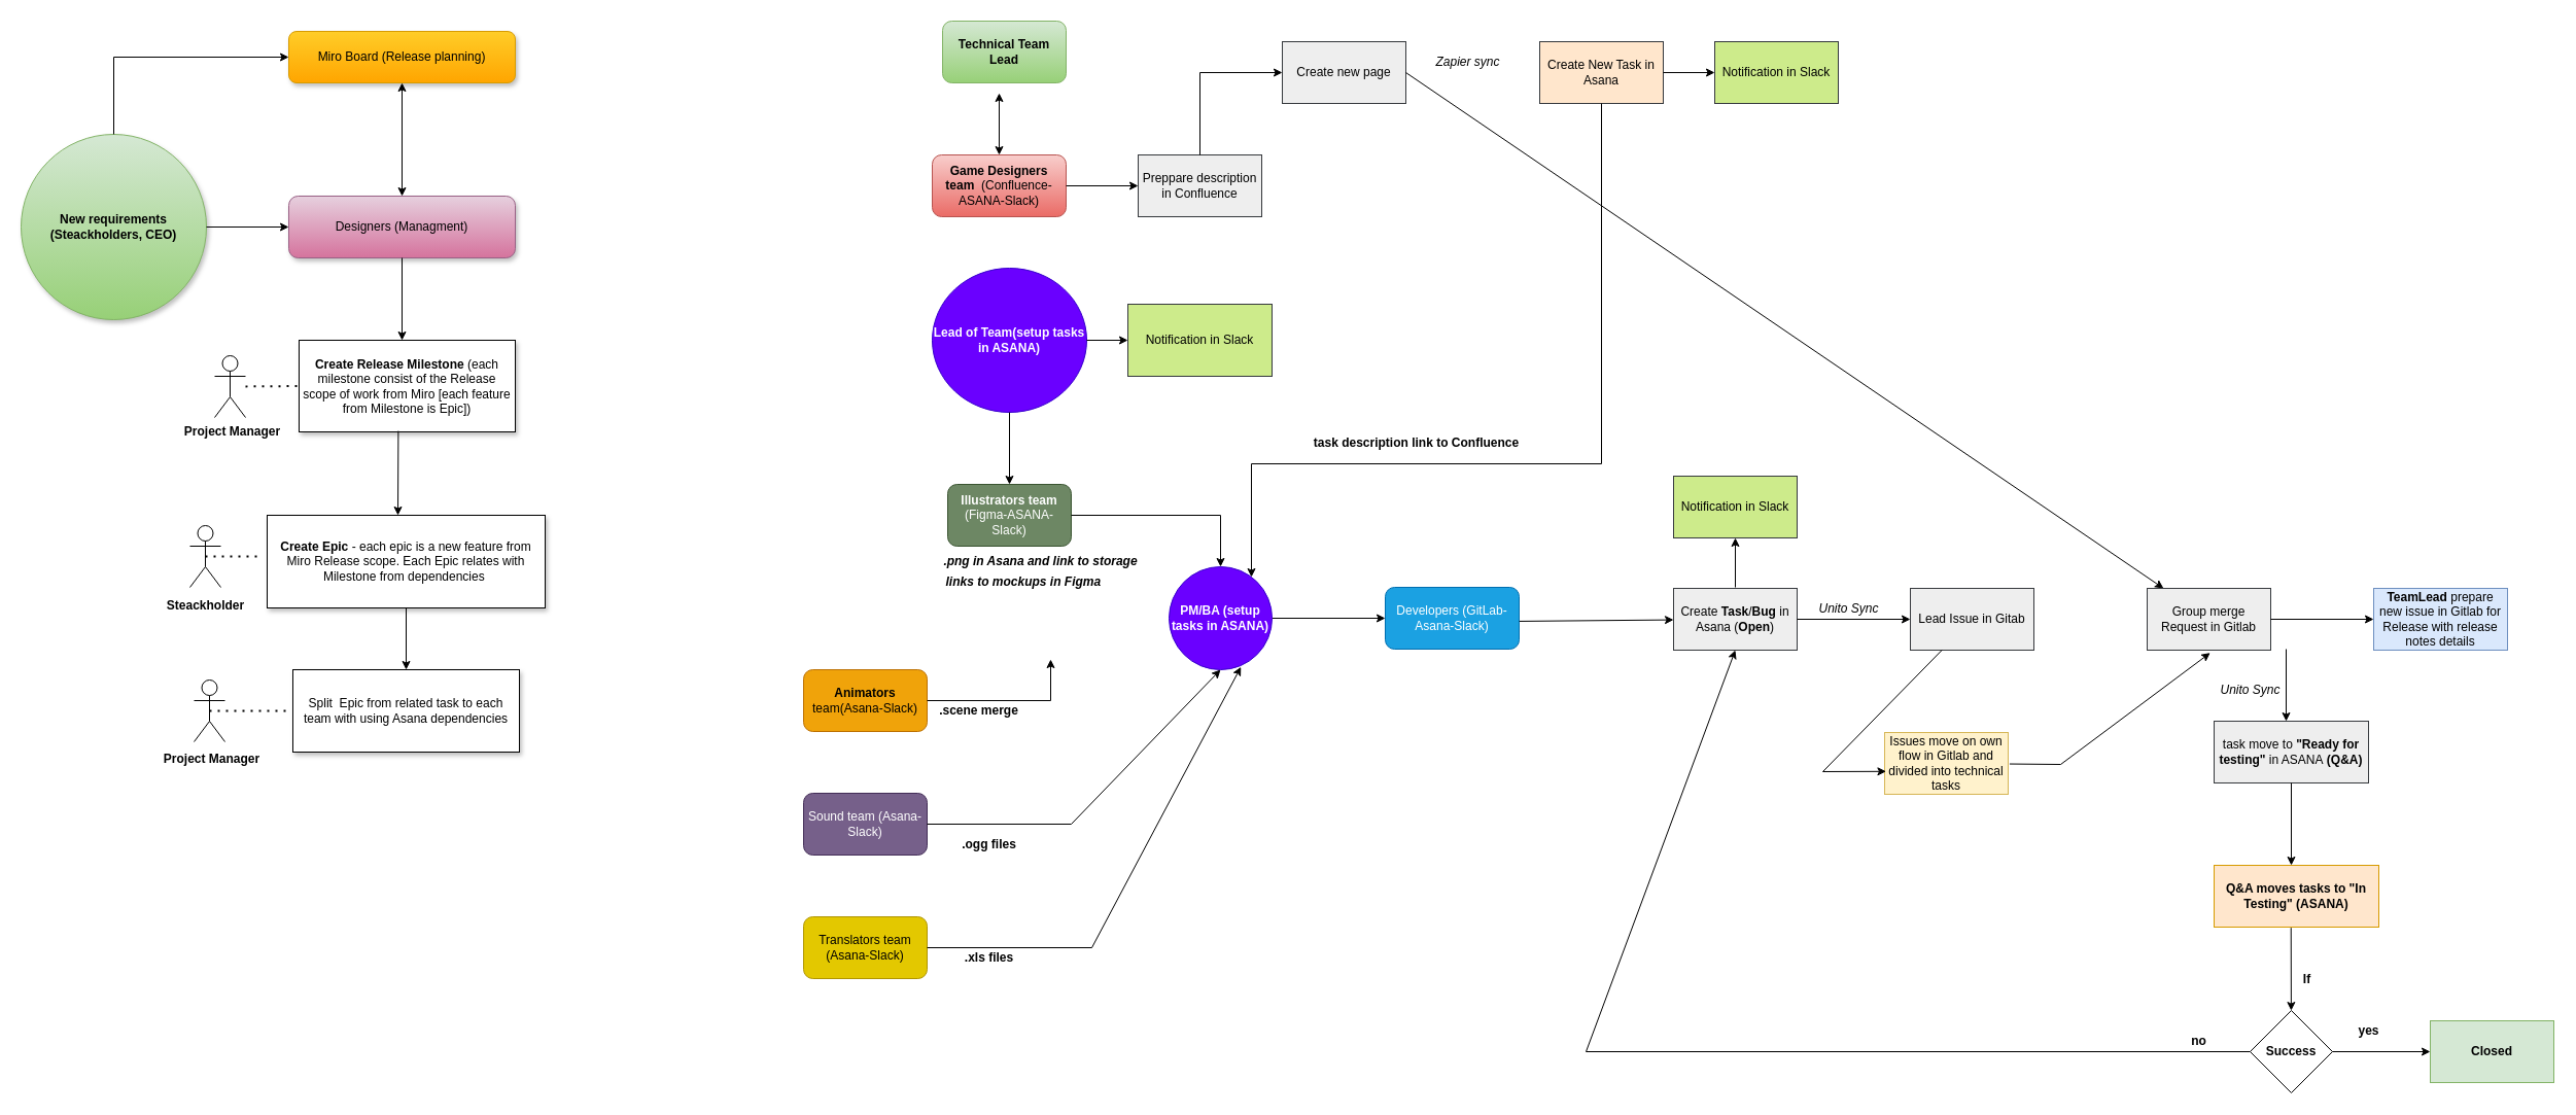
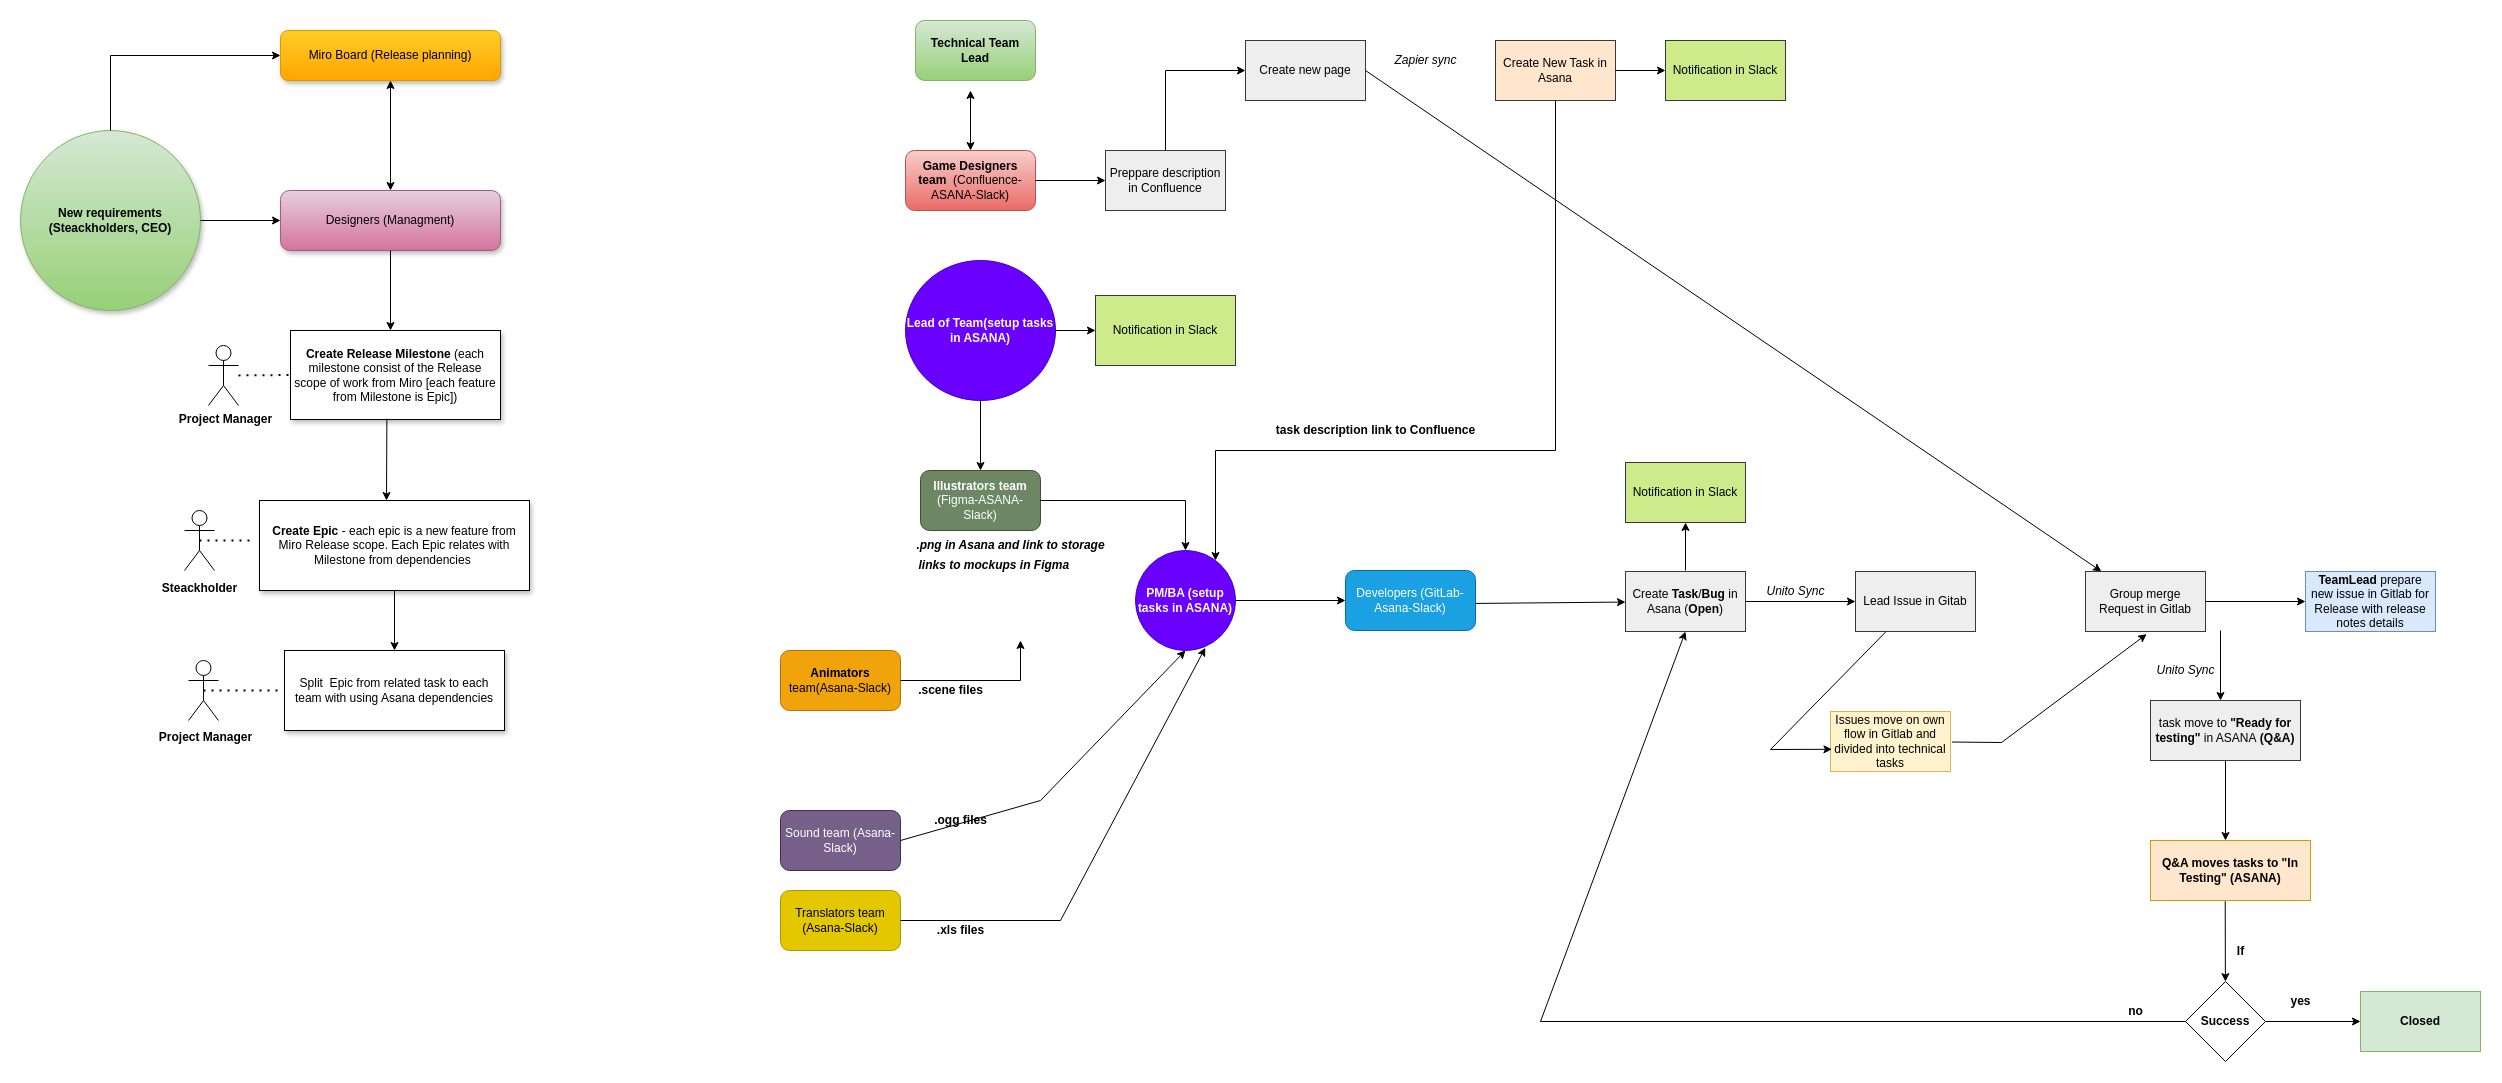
- <mxCell id="12" value="&lt;b&gt;.scene merge&lt;/b&gt;" style="text;html=1;align=center;verticalAlign=middle;resizable=0;points=[];autosize=1;strokeColor=none;fillColor=none;" parent="1" vertex="1"><mxGeometry x="905" y="675" width="90" height="30" as="geometry" /></mxCell>
+ <mxCell id="12" value="&lt;b&gt;.scene files&lt;/b&gt;" style="text;html=1;align=center;verticalAlign=middle;resizable=0;points=[];autosize=1;strokeColor=none;fillColor=none;" parent="1" vertex="1"><mxGeometry x="905" y="675" width="90" height="30" as="geometry" /></mxCell>
- <mxCell id="6" value="Sound team (Asana-Slack)" style="rounded=1;whiteSpace=wrap;html=1;fillColor=#76608a;fontColor=#ffffff;strokeColor=#432D57;" parent="1" vertex="1"><mxGeometry x="780" y="770" width="120" height="60" as="geometry" /></mxCell>
+ <mxCell id="6" value="Sound team (Asana-Slack)" style="rounded=1;whiteSpace=wrap;html=1;fillColor=#76608a;fontColor=#ffffff;strokeColor=#432D57;" parent="1" vertex="1"><mxGeometry x="780" y="810" width="120" height="60" as="geometry" /></mxCell>
